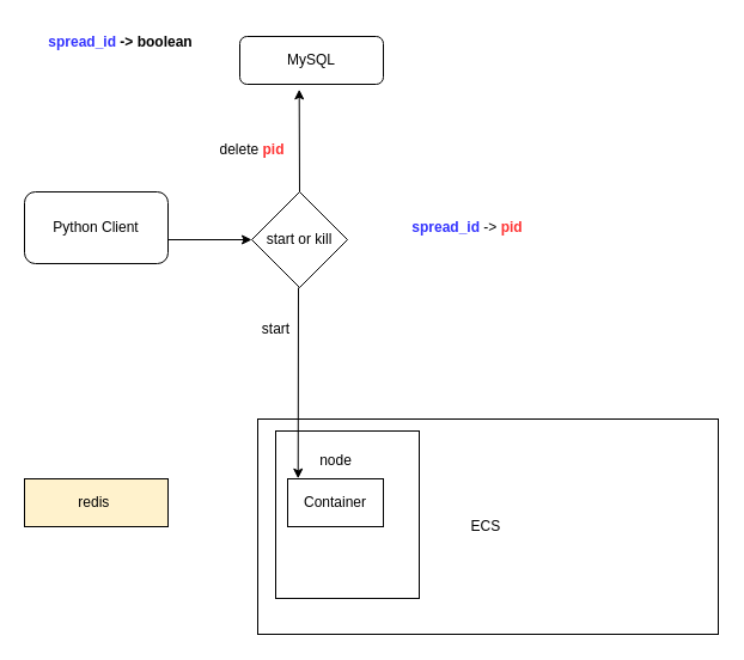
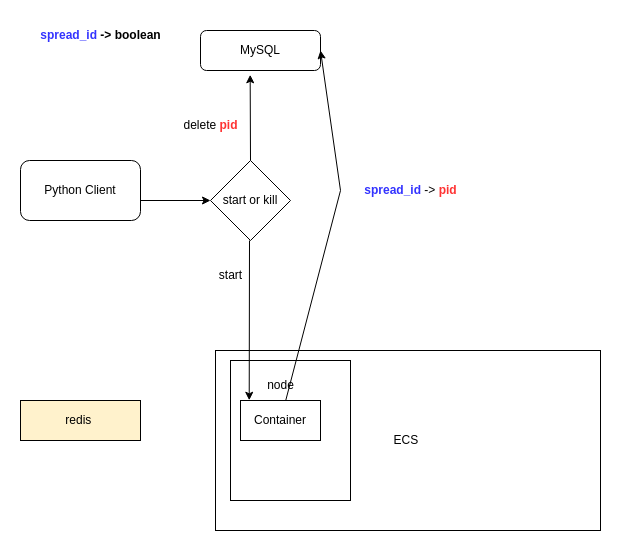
- <mxCell id="12" value="&lt;font color=&quot;#3333ff&quot;&gt;&lt;b&gt;spread_id&lt;/b&gt;&lt;/font&gt;&amp;nbsp;-&amp;gt;&amp;nbsp;&lt;font color=&quot;#ff3333&quot;&gt;&lt;b&gt;pid&lt;/b&gt;&lt;/font&gt;" style="text;html=1;align=center;verticalAlign=middle;resizable=0;points=[];autosize=1;strokeColor=none;fillColor=none;" vertex="1" parent="1"><mxGeometry x="330" y="175" width="120" height="30" as="geometry" /></mxCell>
+ <mxCell id="12" value="&lt;font color=&quot;#3333ff&quot;&gt;&lt;b&gt;spread_id&lt;/b&gt;&lt;/font&gt;&amp;nbsp;-&amp;gt;&amp;nbsp;&lt;font color=&quot;#ff3333&quot;&gt;&lt;b&gt;pid&lt;/b&gt;&lt;/font&gt;" style="text;html=1;align=center;verticalAlign=middle;resizable=0;points=[];autosize=1;strokeColor=none;fillColor=none;" vertex="1" parent="1"><mxGeometry x="350" y="175" width="120" height="30" as="geometry" /></mxCell>
+ <mxCell id="11" value="" style="endArrow=classic;html=1;rounded=0;entryX=1;entryY=0.5;entryDx=0;entryDy=0;" edge="1" parent="1" source="7" target="4"><mxGeometry width="50" height="50" relative="1" as="geometry"><mxPoint x="305" y="320" as="sourcePoint" /><mxPoint x="350" y="120" as="targetPoint" /><Array as="points"><mxPoint x="340" y="190" /></Array></mxGeometry></mxCell>
